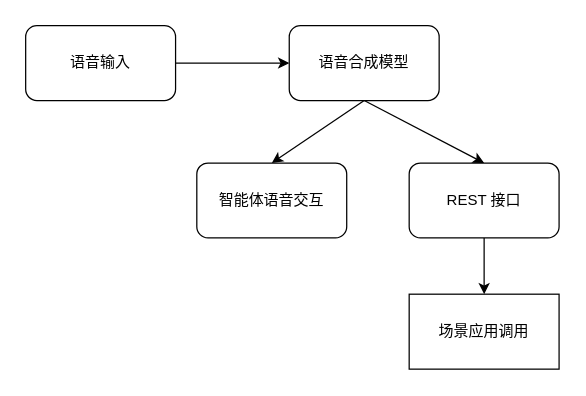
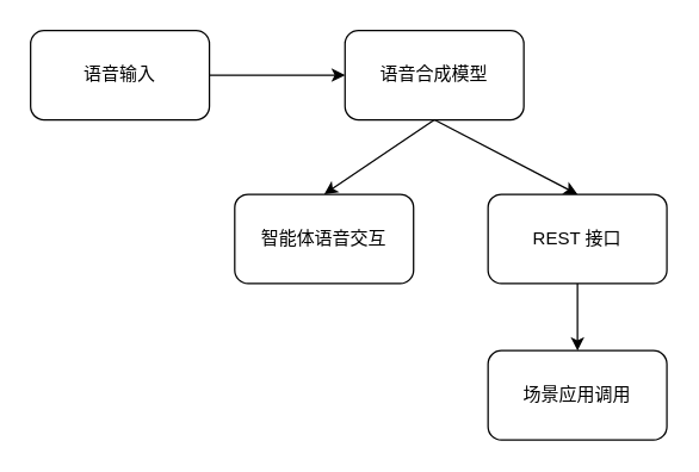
- <mxCell id="9" value="场景应用调用" style="whiteSpace=wrap;html=1;rounded=0;" vertex="1" parent="1"><mxGeometry x="327" y="235" width="120" height="60" as="geometry" /></mxCell>
+ <mxCell id="9" value="场景应用调用" style="rounded=1;whiteSpace=wrap;html=1;" vertex="1" parent="1"><mxGeometry x="327" y="235" width="120" height="60" as="geometry" /></mxCell>
